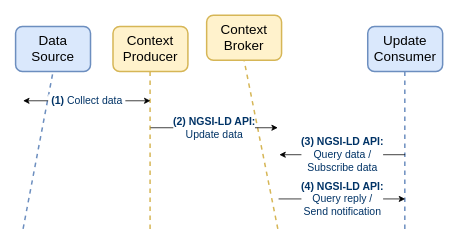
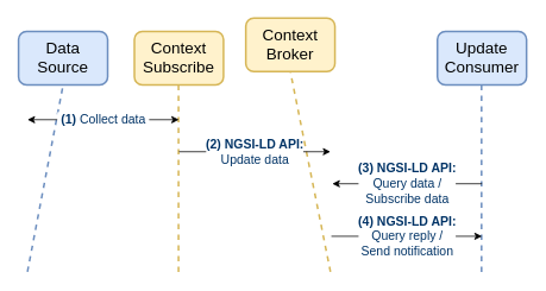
- <mxCell id="3" value="&lt;font style=&quot;font-size: 18px;&quot;&gt;Context&lt;br style=&quot;&quot;&gt;Producer&lt;/font&gt;" style="rounded=1;whiteSpace=wrap;html=1;fillColor=#fff2cc;strokeColor=#d6b656;fontStyle=0;fontSize=16;strokeWidth=2;" vertex="1" parent="1"><mxGeometry x="150" y="35" width="100" height="60" as="geometry" /></mxCell>
+ <mxCell id="3" value="&lt;font style=&quot;font-size: 18px;&quot;&gt;Context&lt;br style=&quot;&quot;&gt;Subscribe&lt;/font&gt;" style="rounded=1;whiteSpace=wrap;html=1;fillColor=#fff2cc;strokeColor=#d6b656;fontStyle=0;fontSize=16;strokeWidth=2;" vertex="1" parent="1"><mxGeometry x="150" y="35" width="100" height="60" as="geometry" /></mxCell>
